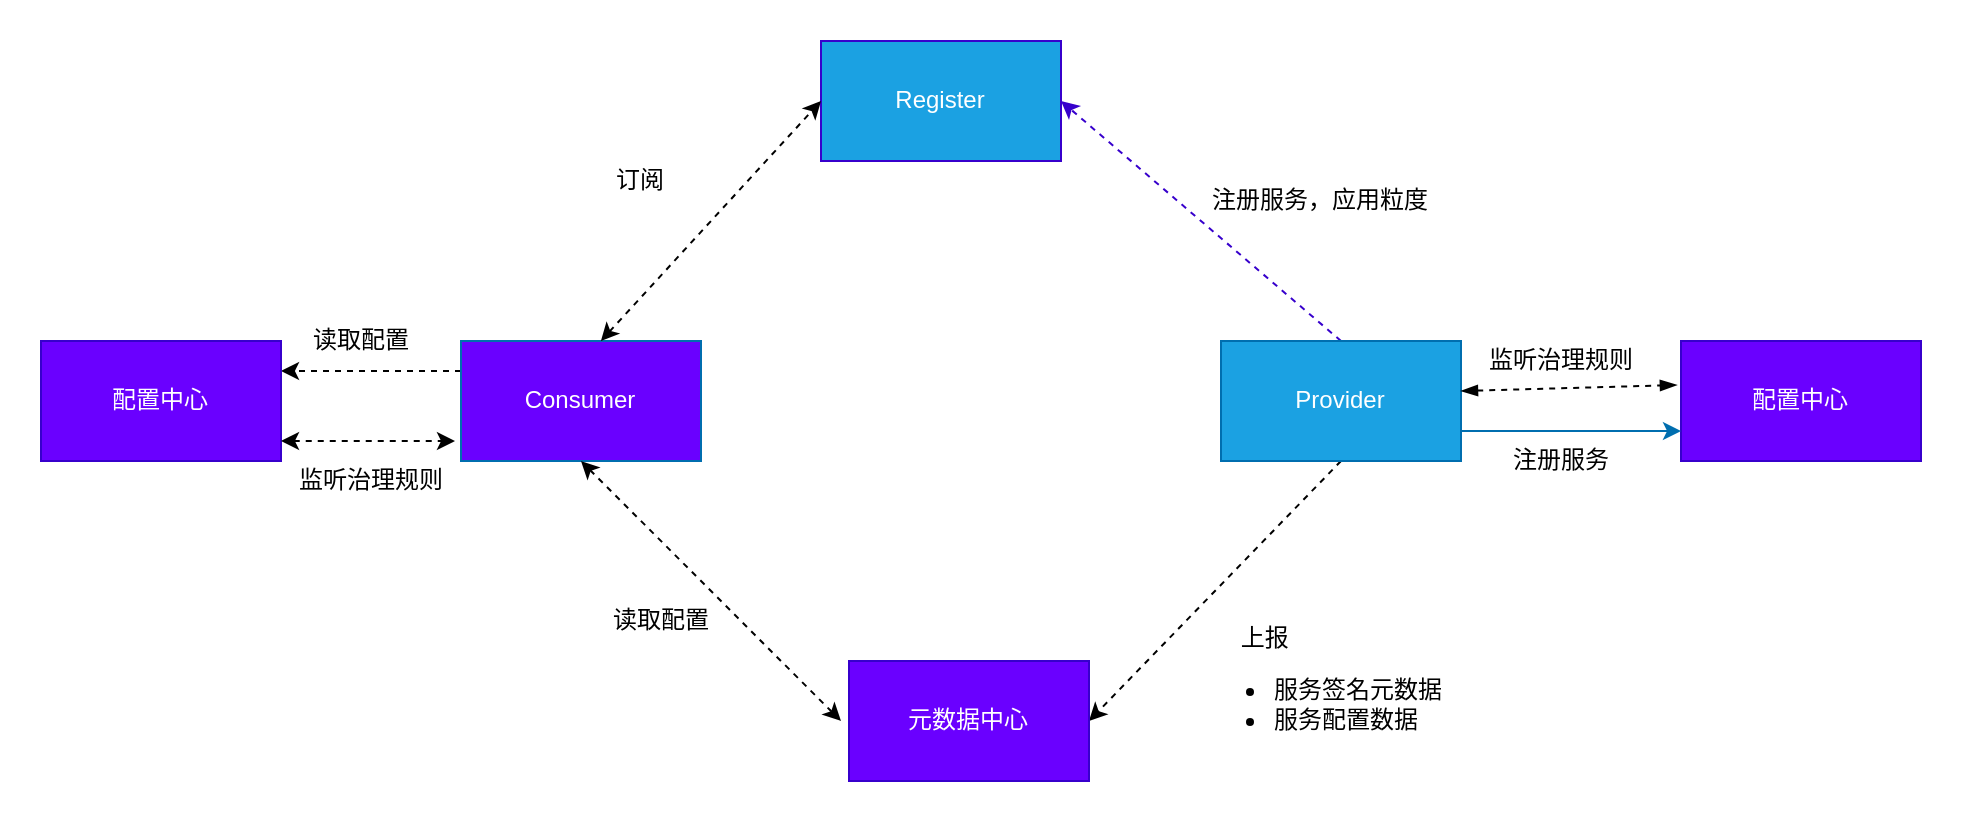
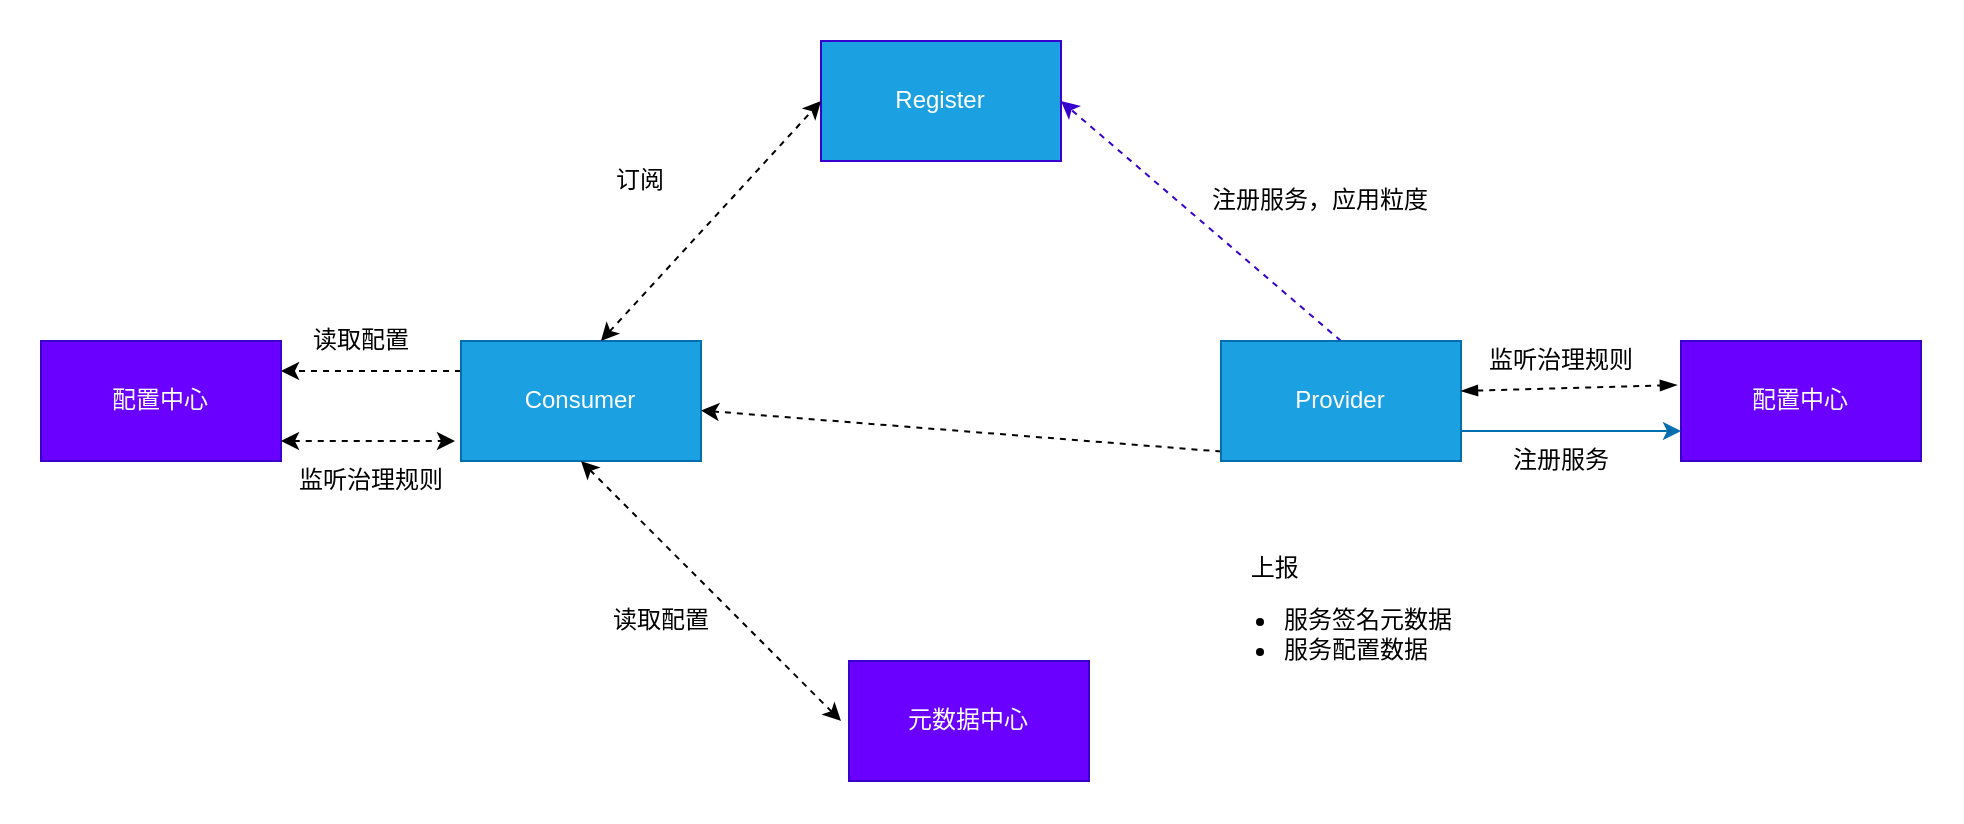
- <mxCell id="3" value="Consumer" style="rounded=0;whiteSpace=wrap;html=1;fillColor=#6a00ff;strokeColor=#006EAF;fontColor=#ffffff;" vertex="1" parent="1"><mxGeometry x="230" y="170" width="120" height="60" as="geometry" /></mxCell>
+ <mxCell id="3" value="Consumer" style="rounded=0;whiteSpace=wrap;html=1;fillColor=#1ba1e2;strokeColor=#006EAF;fontColor=#ffffff;" vertex="1" parent="1"><mxGeometry x="230" y="170" width="120" height="60" as="geometry" /></mxCell>
- <mxCell id="5" style="edgeStyle=none;rounded=1;orthogonalLoop=1;jettySize=auto;html=1;exitX=0.5;exitY=1;exitDx=0;exitDy=0;entryX=1;entryY=0.5;entryDx=0;entryDy=0;dashed=1;" edge="1" parent="1" source="6" target="8"><mxGeometry relative="1" as="geometry" /></mxCell>
+ <mxCell id="5" style="edgeStyle=none;rounded=1;orthogonalLoop=1;jettySize=auto;html=1;exitX=0.5;exitY=1;exitDx=0;exitDy=0;dashed=1;" edge="1" parent="1" source="6" target="3"><mxGeometry relative="1" as="geometry" /></mxCell>
- <mxCell id="13" value="&lt;div&gt;&lt;span&gt;&amp;nbsp; &amp;nbsp; &amp;nbsp; &amp;nbsp;上报&lt;/span&gt;&lt;/div&gt;&lt;div&gt;&lt;ul&gt;&lt;li&gt;&lt;span&gt;服务签名元数据&lt;/span&gt;&lt;/li&gt;&lt;li&gt;&lt;span&gt;服务配置数据&lt;/span&gt;&lt;/li&gt;&lt;/ul&gt;&lt;/div&gt;" style="text;html=1;strokeColor=none;fillColor=none;align=left;verticalAlign=middle;whiteSpace=wrap;rounded=0;" vertex="1" parent="1"><mxGeometry x="595" y="305" width="165" height="80" as="geometry" /></mxCell>
+ <mxCell id="13" value="&lt;div&gt;&lt;span&gt;&amp;nbsp; &amp;nbsp; &amp;nbsp; &amp;nbsp;上报&lt;/span&gt;&lt;/div&gt;&lt;div&gt;&lt;ul&gt;&lt;li&gt;&lt;span&gt;服务签名元数据&lt;/span&gt;&lt;/li&gt;&lt;li&gt;&lt;span&gt;服务配置数据&lt;/span&gt;&lt;/li&gt;&lt;/ul&gt;&lt;/div&gt;" style="text;html=1;strokeColor=none;fillColor=none;align=left;verticalAlign=middle;whiteSpace=wrap;rounded=0;" vertex="1" parent="1"><mxGeometry x="600" y="270" width="165" height="80" as="geometry" /></mxCell>
